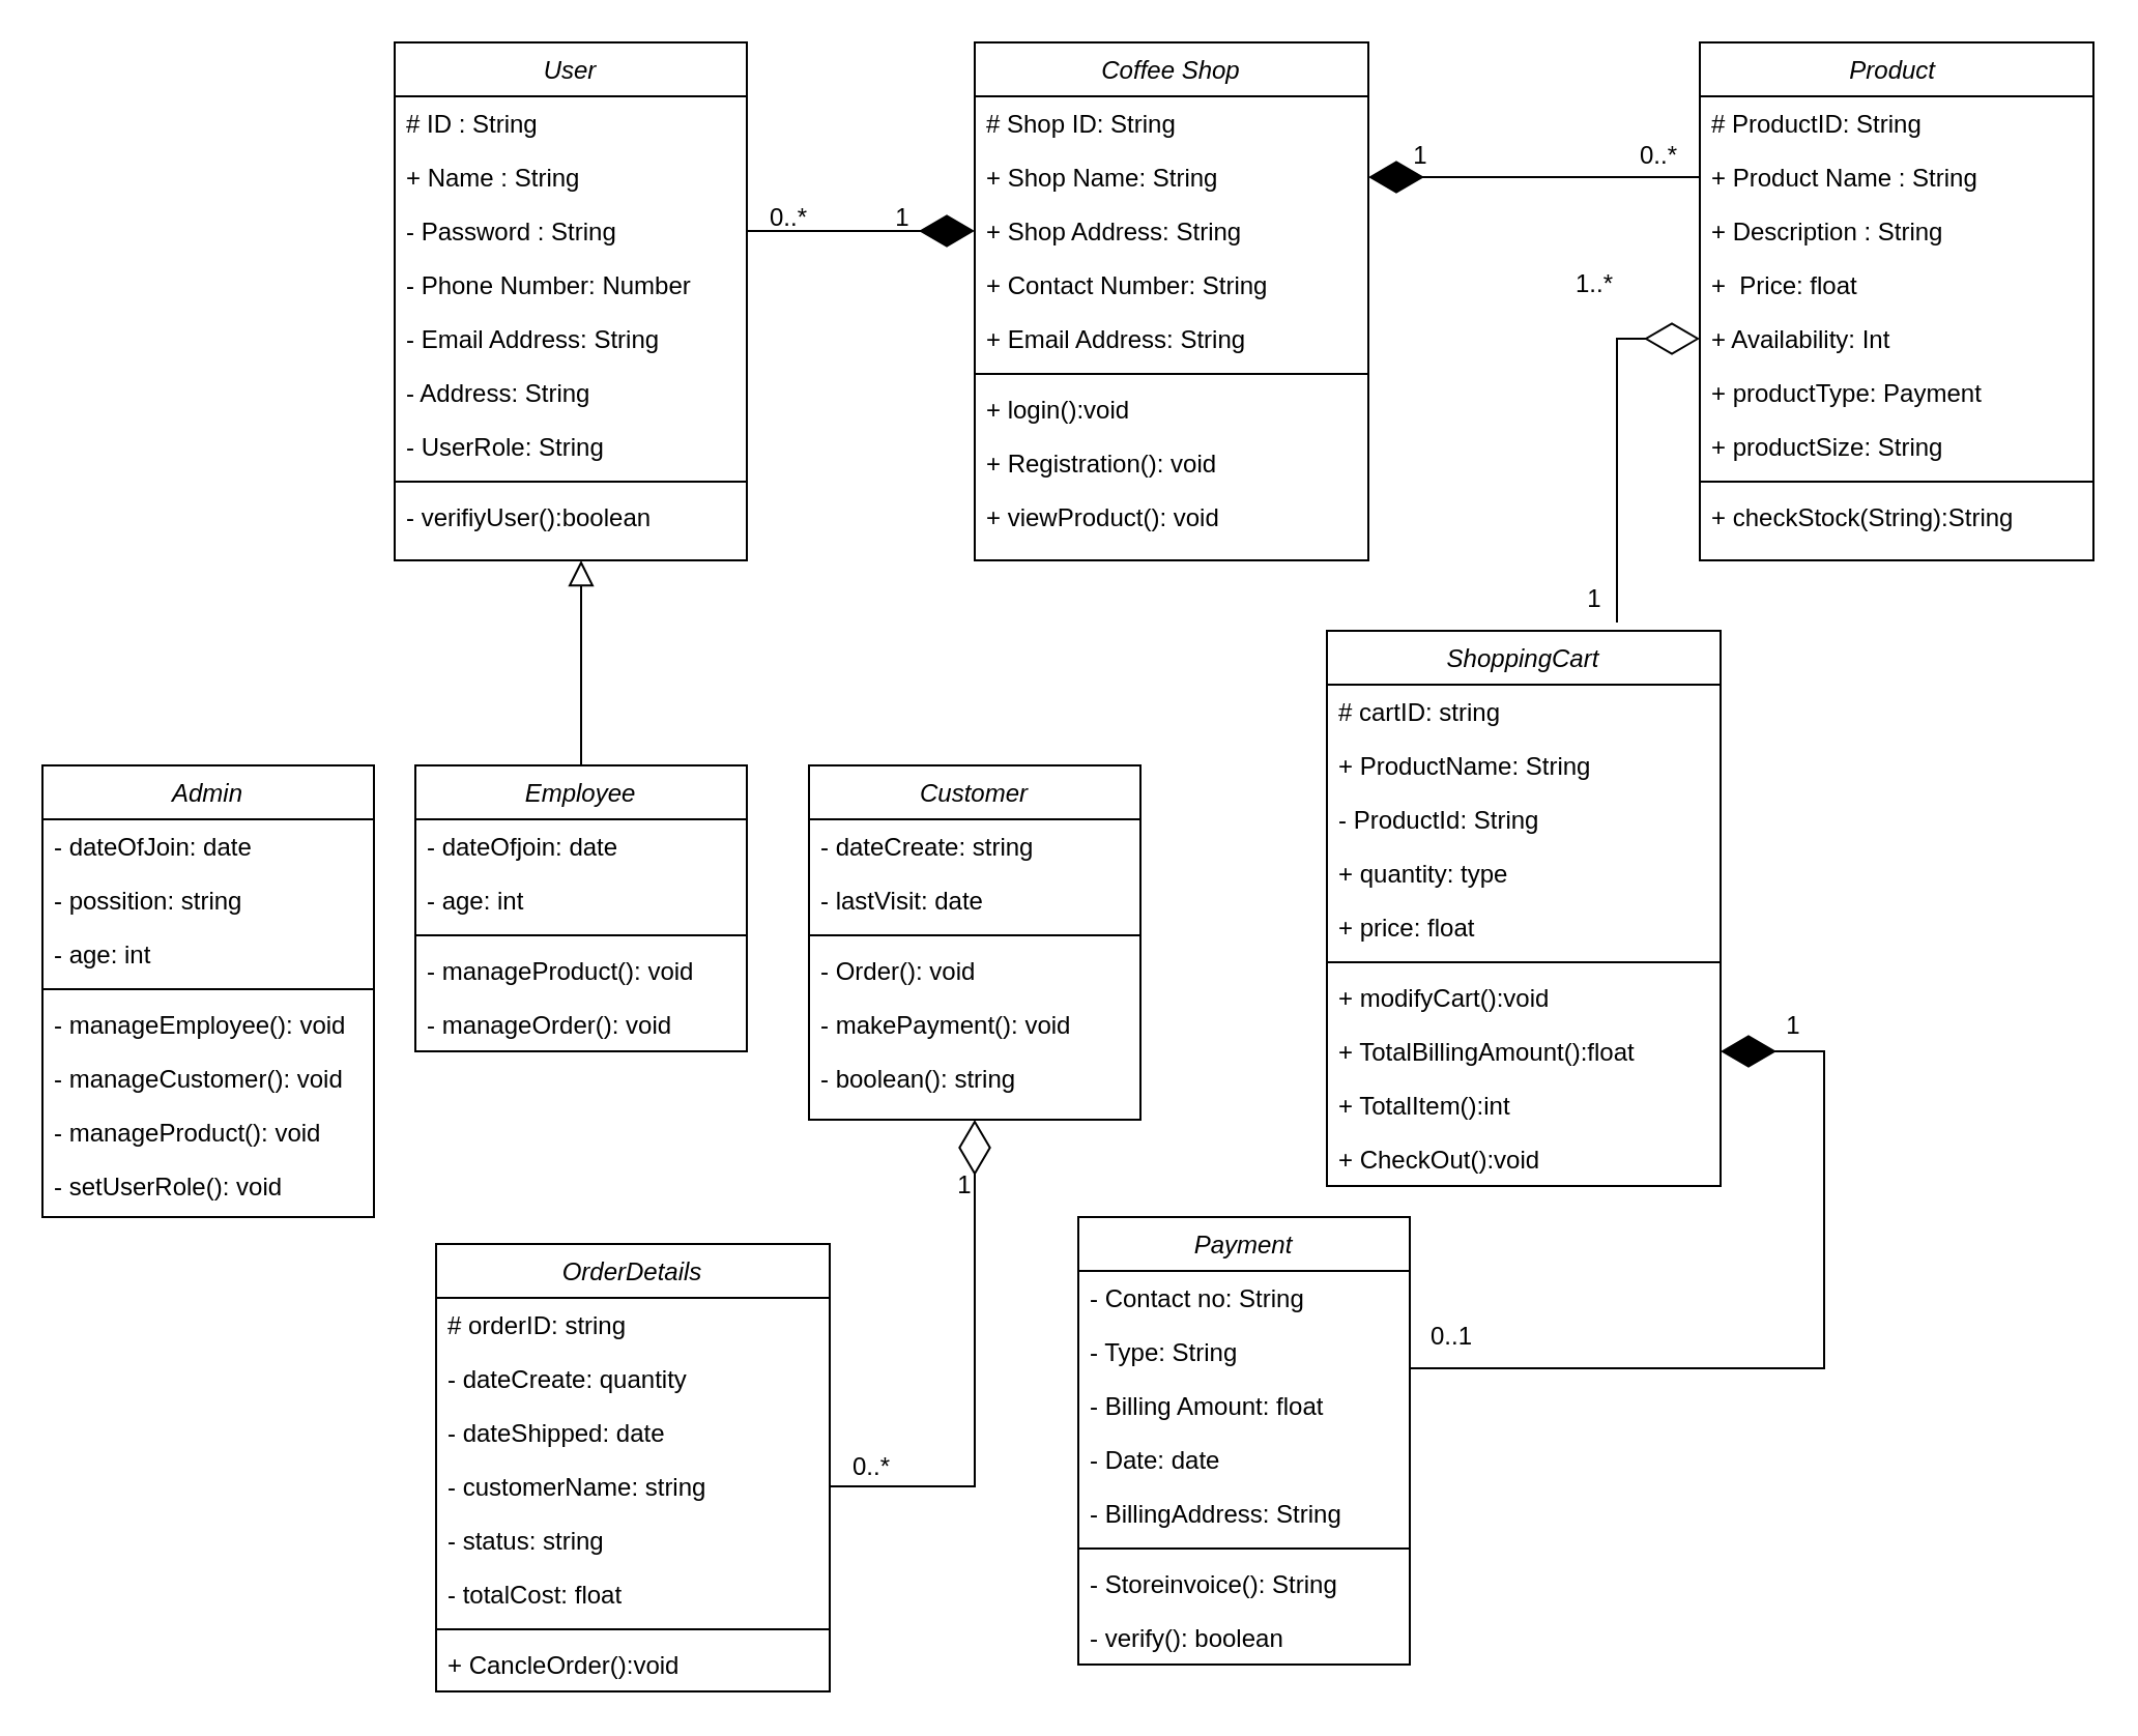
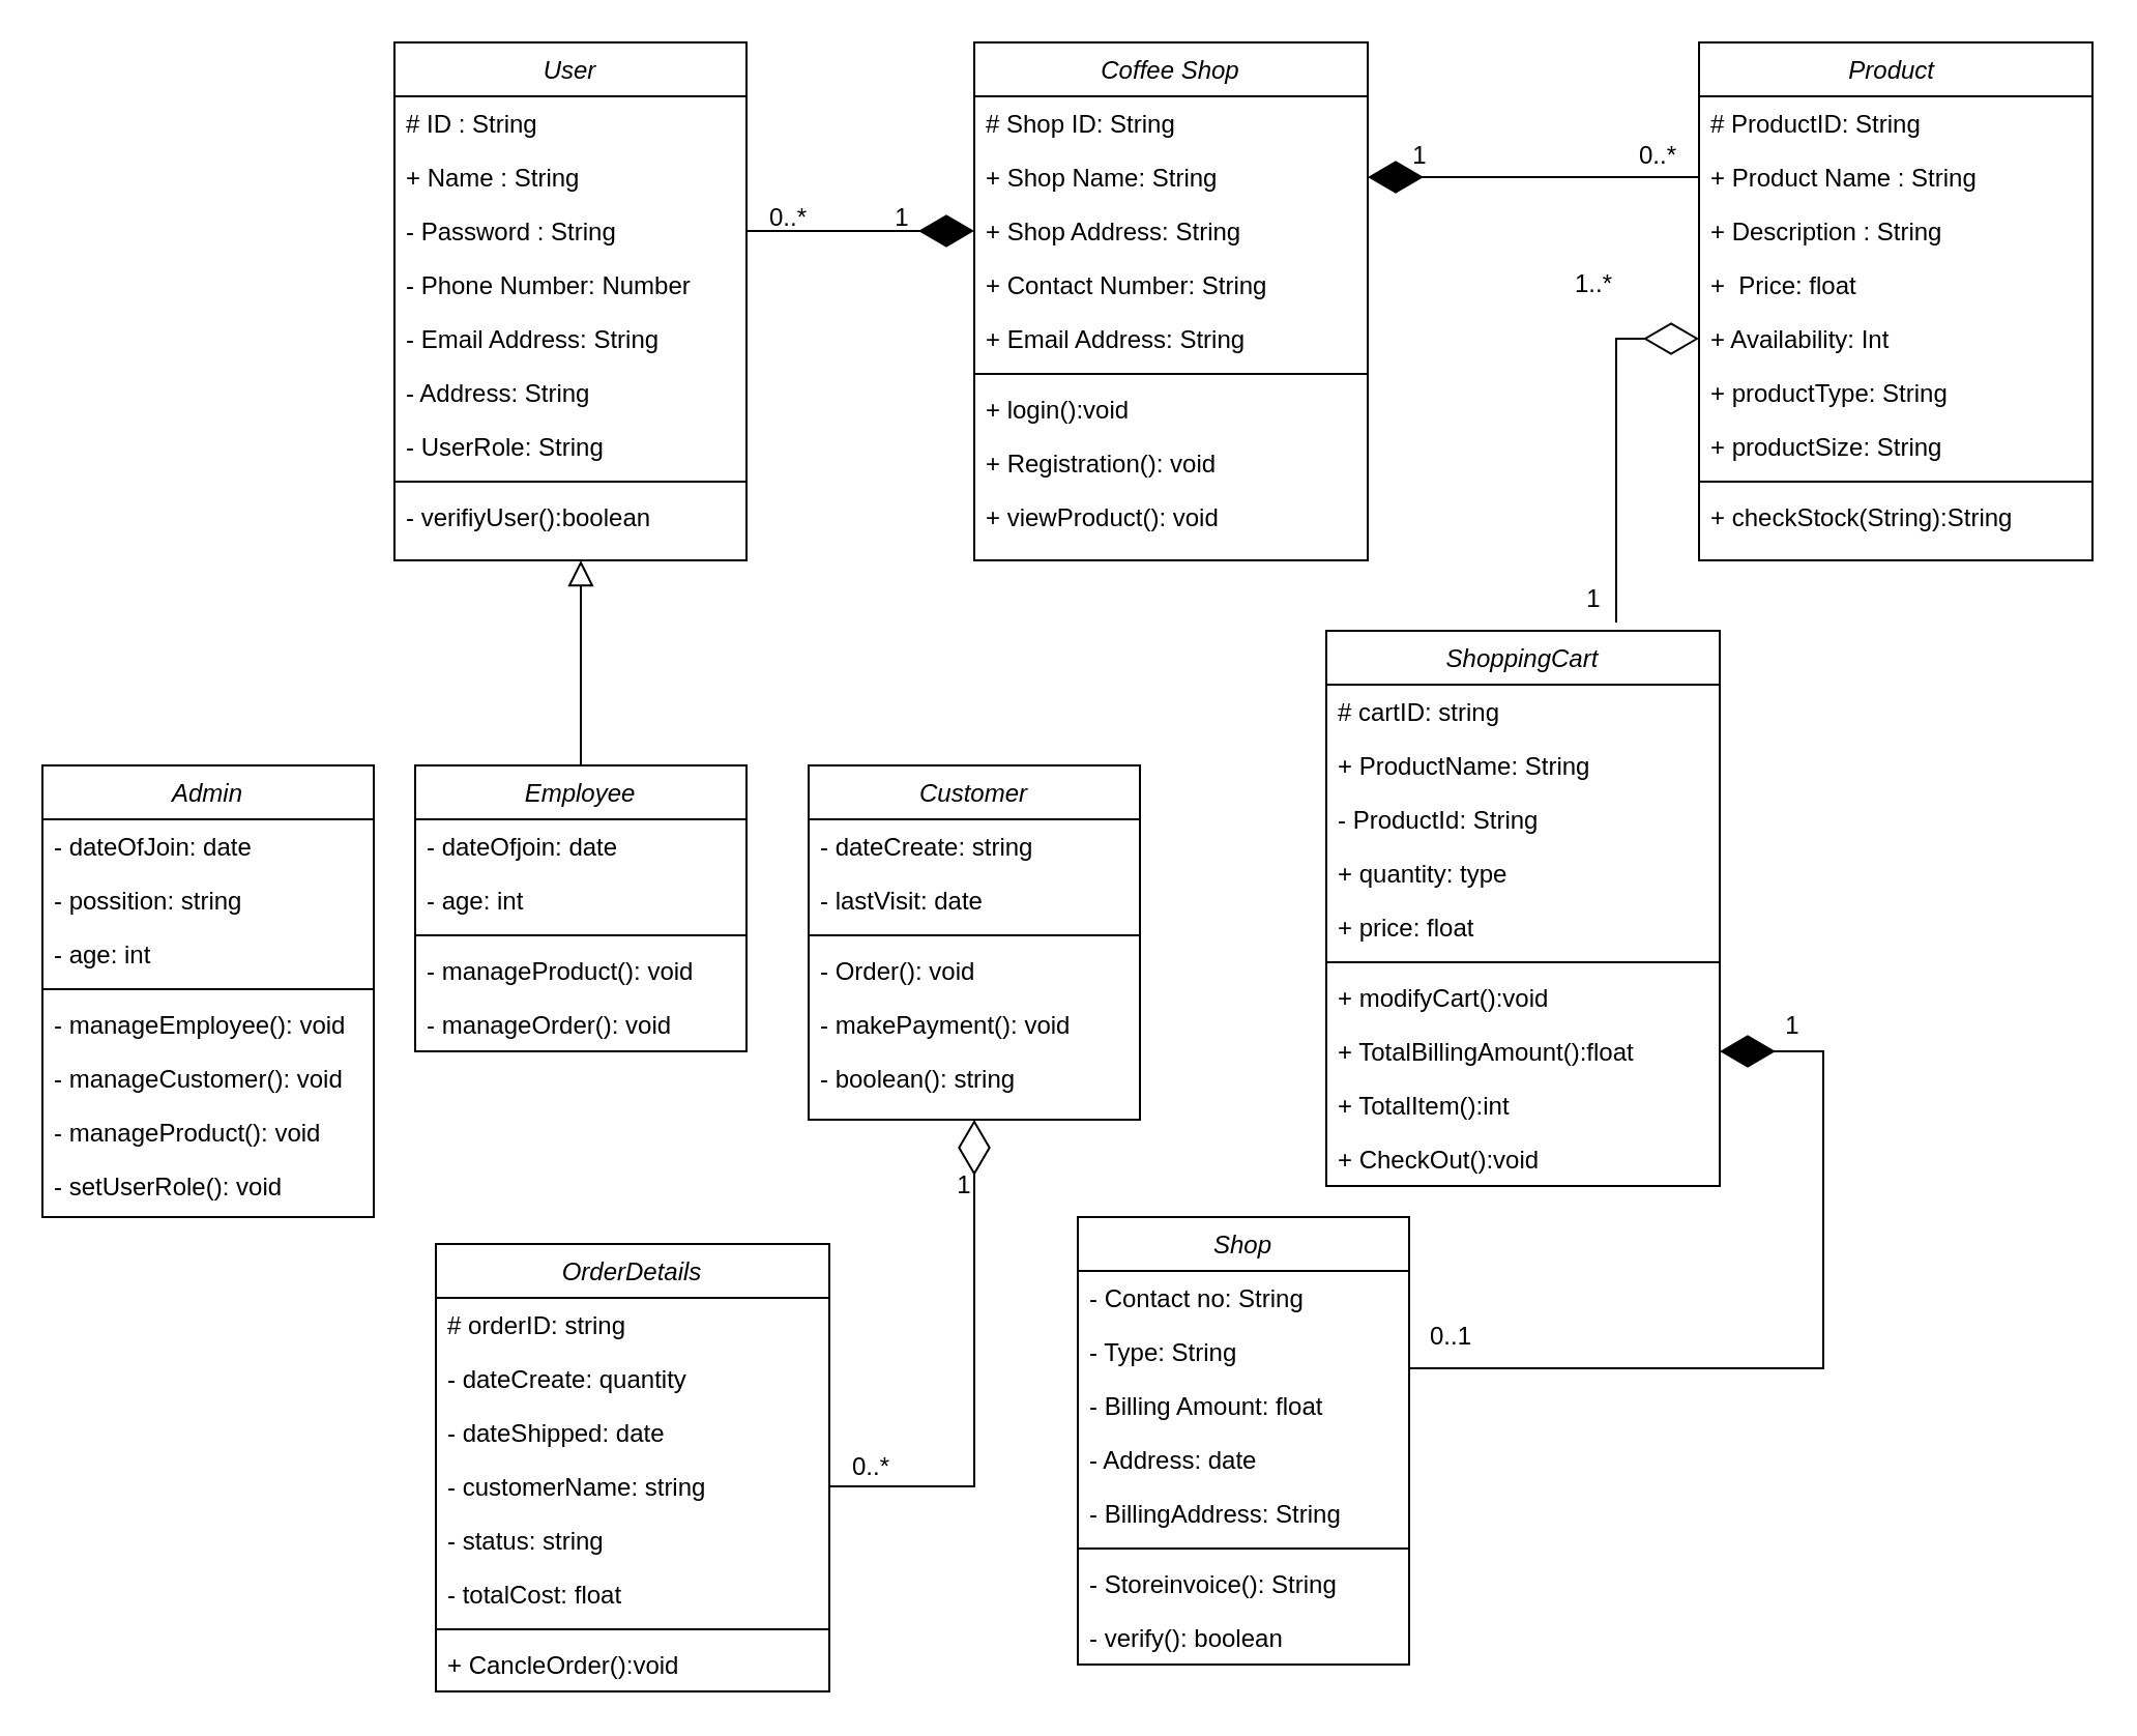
- <mxCell id="51" value="+ productType: Payment" style="text;strokeColor=none;fillColor=none;align=left;verticalAlign=top;spacingLeft=4;spacingRight=4;overflow=hidden;rotatable=0;points=[[0,0.5],[1,0.5]];portConstraint=eastwest;" parent="45" vertex="1"><mxGeometry y="156" width="190" height="26" as="geometry" /></mxCell>
+ <mxCell id="51" value="+ productType: String" style="text;strokeColor=none;fillColor=none;align=left;verticalAlign=top;spacingLeft=4;spacingRight=4;overflow=hidden;rotatable=0;points=[[0,0.5],[1,0.5]];portConstraint=eastwest;" parent="45" vertex="1"><mxGeometry y="156" width="190" height="26" as="geometry" /></mxCell>
- <mxCell id="55" value="Payment" style="swimlane;fontStyle=2;align=center;verticalAlign=top;childLayout=stackLayout;horizontal=1;startSize=26;horizontalStack=0;resizeParent=1;resizeLast=0;collapsible=1;marginBottom=0;rounded=0;shadow=0;strokeWidth=1;" parent="1" vertex="1"><mxGeometry x="520" y="587" width="160" height="216" as="geometry"><mxRectangle x="550" y="140" width="160" height="26" as="alternateBounds" /></mxGeometry></mxCell>
+ <mxCell id="55" value="Shop" style="swimlane;fontStyle=2;align=center;verticalAlign=top;childLayout=stackLayout;horizontal=1;startSize=26;horizontalStack=0;resizeParent=1;resizeLast=0;collapsible=1;marginBottom=0;rounded=0;shadow=0;strokeWidth=1;" parent="1" vertex="1"><mxGeometry x="520" y="587" width="160" height="216" as="geometry"><mxRectangle x="550" y="140" width="160" height="26" as="alternateBounds" /></mxGeometry></mxCell>
- <mxCell id="59" value="- Date: date" style="text;align=left;verticalAlign=top;spacingLeft=4;spacingRight=4;overflow=hidden;rotatable=0;points=[[0,0.5],[1,0.5]];portConstraint=eastwest;rounded=0;shadow=0;html=0;" parent="55" vertex="1"><mxGeometry y="104" width="160" height="26" as="geometry" /></mxCell>
+ <mxCell id="59" value="- Address: date" style="text;align=left;verticalAlign=top;spacingLeft=4;spacingRight=4;overflow=hidden;rotatable=0;points=[[0,0.5],[1,0.5]];portConstraint=eastwest;rounded=0;shadow=0;html=0;" parent="55" vertex="1"><mxGeometry y="104" width="160" height="26" as="geometry" /></mxCell>
